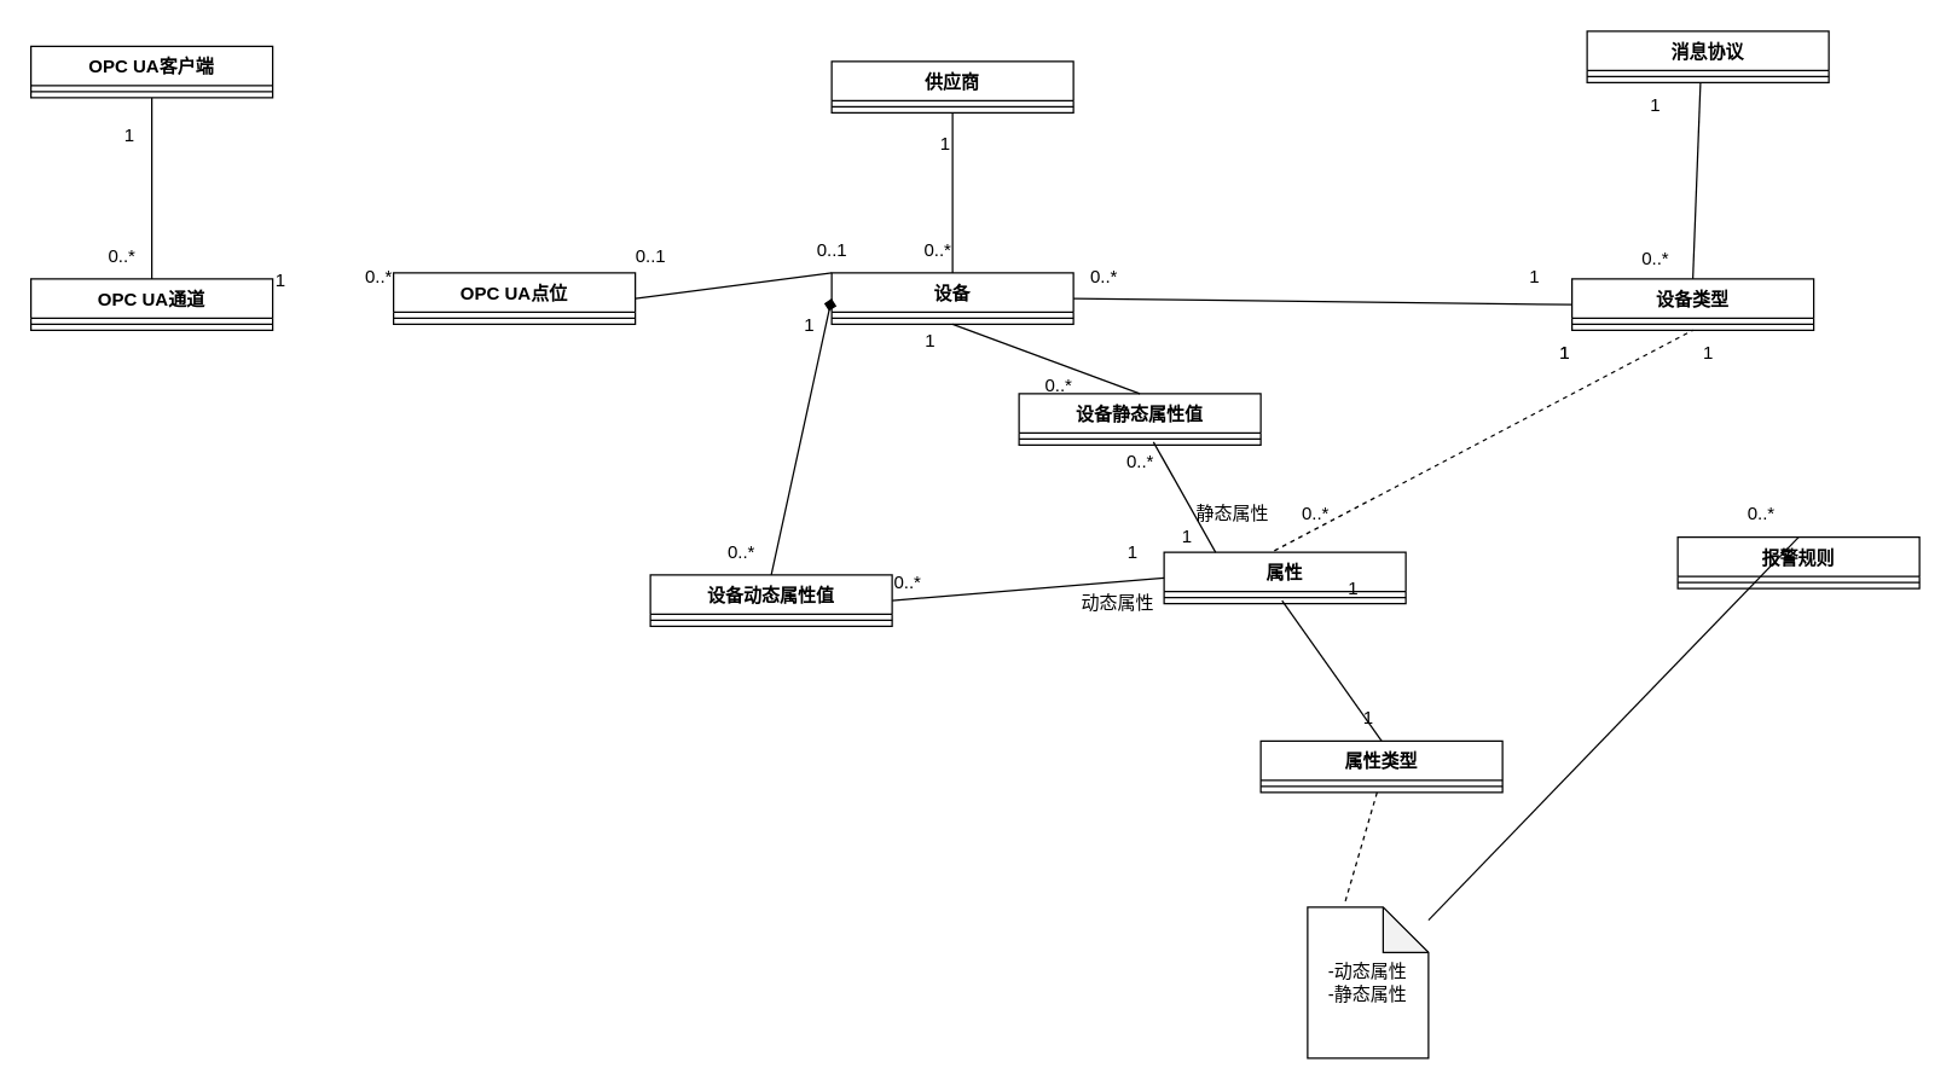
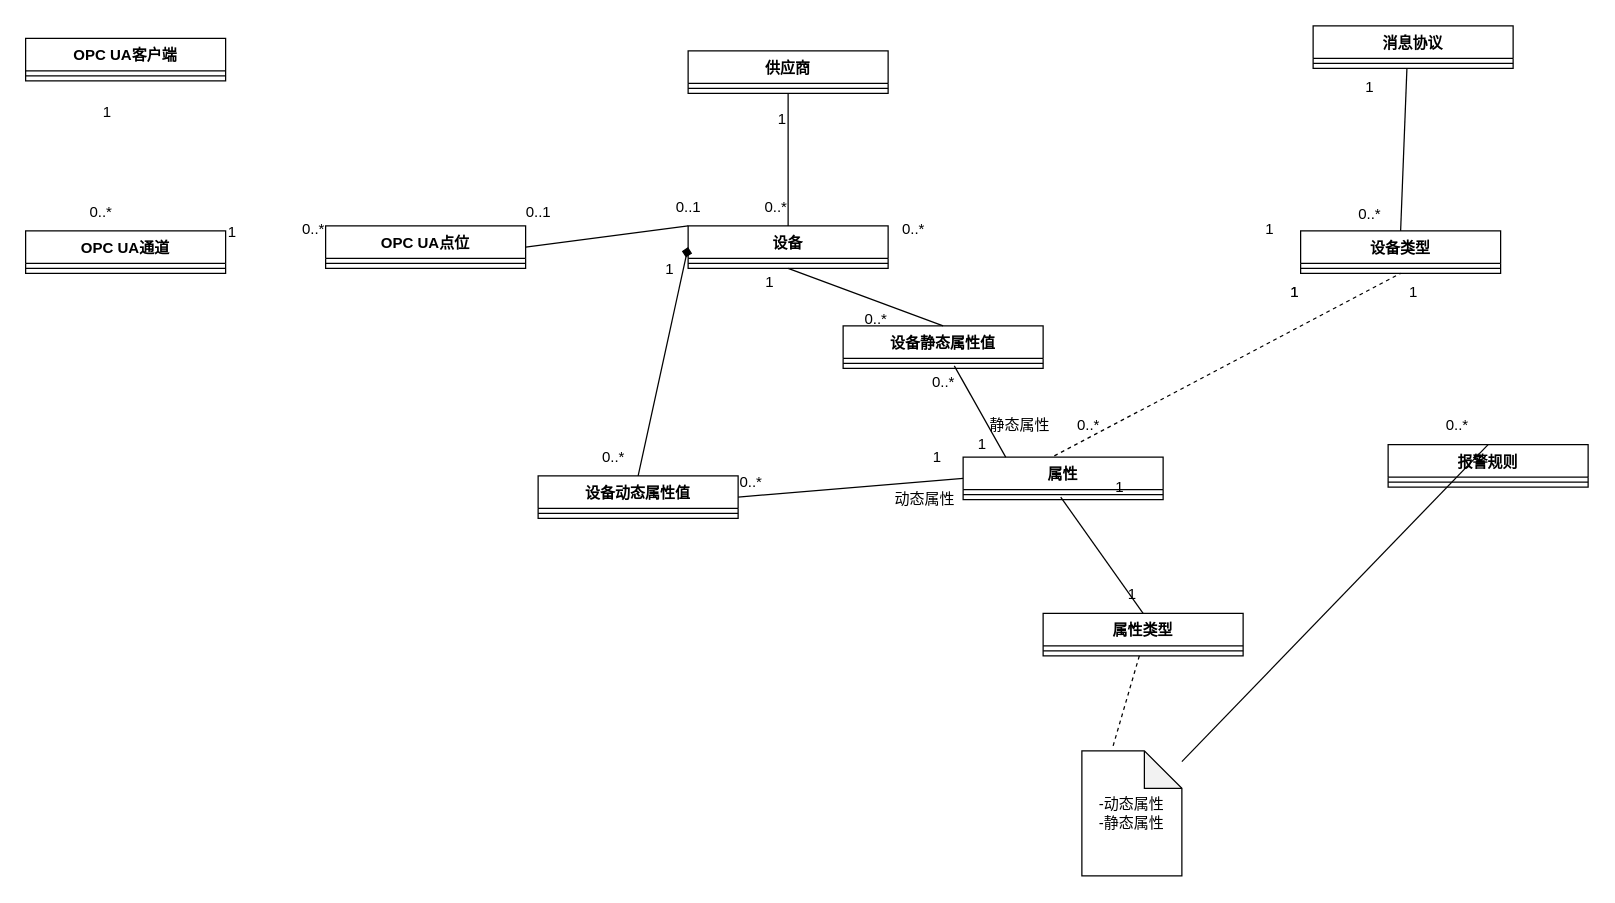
- <mxCell id="45" value="" style="endArrow=none;html=1;rounded=0;entryX=0.5;entryY=1;entryDx=0;entryDy=0;exitX=0.5;exitY=0;exitDx=0;exitDy=0;" parent="1" source="20" target="18" edge="1"><mxGeometry width="50" height="50" relative="1" as="geometry"><mxPoint x="300" y="400" as="sourcePoint" /><mxPoint x="350" y="350" as="targetPoint" /></mxGeometry></mxCell>
- <mxCell id="27" value="" style="endArrow=none;html=1;rounded=0;entryX=0;entryY=0.5;entryDx=0;entryDy=0;exitX=1;exitY=0.5;exitDx=0;exitDy=0;" parent="1" source="12" target="6" edge="1"><mxGeometry width="50" height="50" relative="1" as="geometry"><mxPoint x="670" y="320" as="sourcePoint" /><mxPoint x="720" y="270" as="targetPoint" /></mxGeometry></mxCell>
